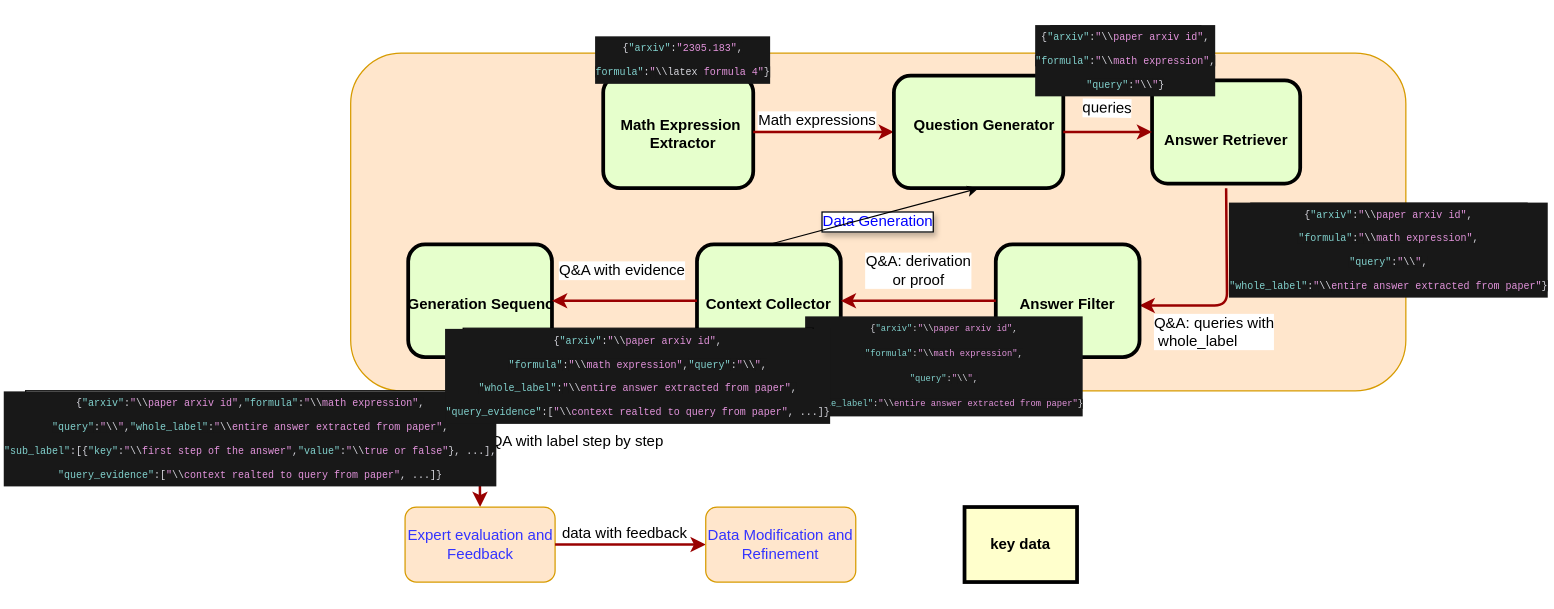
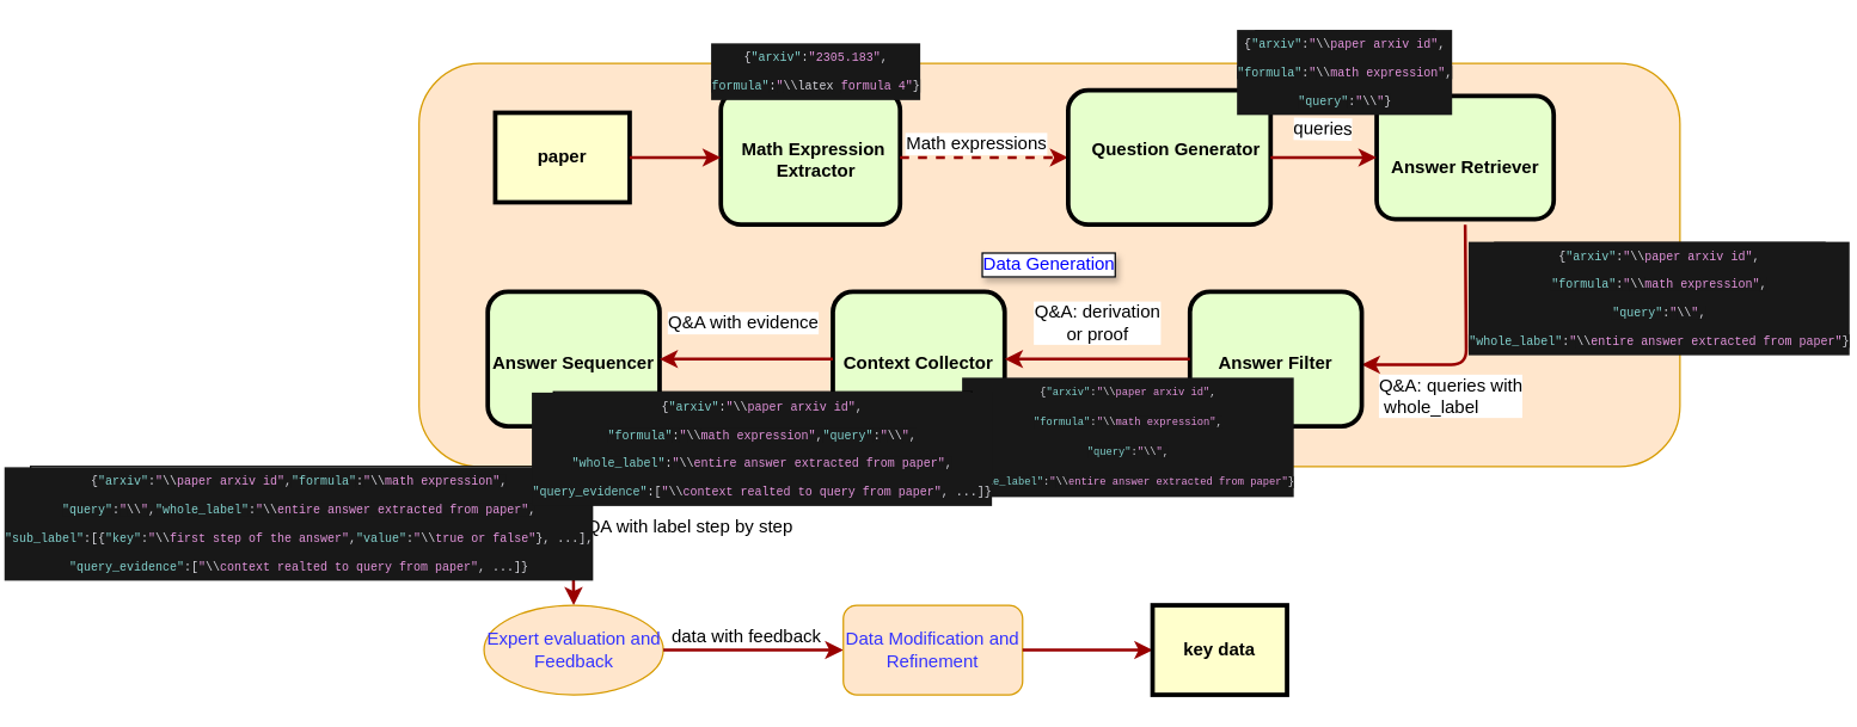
+ <mxCell id="4" value="paper" style="whiteSpace=wrap;align=center;verticalAlign=middle;fontStyle=1;strokeWidth=3;fillColor=#FFFFCC" parent="1" vertex="1"><mxGeometry x="331" y="75" width="90" height="60" as="geometry" /></mxCell>
+ <mxCell id="6" value="" style="edgeStyle=none;noEdgeStyle=1;strokeColor=#990000;strokeWidth=2" parent="1" source="4" target="3" edge="1"><mxGeometry width="100" height="100" relative="1" as="geometry"><mxPoint x="551" y="235" as="sourcePoint" /><mxPoint x="651" y="135" as="targetPoint" /></mxGeometry></mxCell>
- <mxCell id="7" value="" style="elbow=horizontal;strokeColor=#990000;strokeWidth=2;exitX=1;exitY=0.5;exitDx=0;exitDy=0;entryX=0;entryY=0.5;entryDx=0;entryDy=0;" parent="1" source="3" target="9" edge="1"><mxGeometry width="100" height="100" relative="1" as="geometry"><mxPoint x="350.5" y="456" as="sourcePoint" /><mxPoint x="381" y="275" as="targetPoint" /></mxGeometry></mxCell>
+ <mxCell id="7" value="" style="elbow=horizontal;strokeColor=#990000;strokeWidth=2;exitX=1;exitY=0.5;exitDx=0;exitDy=0;entryX=0;entryY=0.5;entryDx=0;entryDy=0;dashed=1;" parent="1" source="3" target="9" edge="1"><mxGeometry width="100" height="100" relative="1" as="geometry"><mxPoint x="350.5" y="456" as="sourcePoint" /><mxPoint x="381" y="275" as="targetPoint" /></mxGeometry></mxCell>
- <mxCell id="27" value="" style="endArrow=classic;html=1;rounded=0;exitX=0.5;exitY=0;exitDx=0;exitDy=0;entryX=0.5;entryY=1;entryDx=0;entryDy=0;" edge="1" parent="1" source="13" target="9"><mxGeometry width="50" height="50" relative="1" as="geometry"><mxPoint x="670" y="232" as="sourcePoint" /><mxPoint x="720" y="182" as="targetPoint" /></mxGeometry></mxCell>
- <mxCell id="14" value="&lt;p style=&quot;margin: 4px 0px 0px; text-align: center;&quot;&gt;&lt;br&gt;&lt;/p&gt;&lt;p style=&quot;margin: 4px 0px 0px; text-align: center;&quot;&gt;&lt;br&gt;&lt;/p&gt;&lt;p style=&quot;margin: 4px 0px 0px; text-align: center;&quot;&gt;Generation Sequencer&lt;/p&gt;" style="verticalAlign=middle;align=center;overflow=fill;fontSize=12;fontFamily=Helvetica;html=1;rounded=1;fontStyle=1;strokeWidth=3;fillColor=#E6FFCC" parent="1" vertex="1"><mxGeometry x="326" y="195" width="115" height="90" as="geometry" /></mxCell>
+ <mxCell id="14" value="&lt;p style=&quot;margin: 4px 0px 0px; text-align: center;&quot;&gt;&lt;br&gt;&lt;/p&gt;&lt;p style=&quot;margin: 4px 0px 0px; text-align: center;&quot;&gt;&lt;br&gt;&lt;/p&gt;&lt;p style=&quot;margin: 4px 0px 0px; text-align: center;&quot;&gt;Answer Sequencer&lt;/p&gt;" style="verticalAlign=middle;align=center;overflow=fill;fontSize=12;fontFamily=Helvetica;html=1;rounded=1;fontStyle=1;strokeWidth=3;fillColor=#E6FFCC" parent="1" vertex="1"><mxGeometry x="326" y="195" width="115" height="90" as="geometry" /></mxCell>
- <mxCell id="21" value="&lt;font style=&quot;color: rgb(51, 51, 255);&quot;&gt;Expert evaluation and Feedback&lt;/font&gt;" style="rounded=1;whiteSpace=wrap;html=1;fillColor=#ffe6cc;strokeColor=#d79b00;" parent="1" vertex="1"><mxGeometry x="323.5" y="405" width="120" height="60" as="geometry" /></mxCell>
+ <mxCell id="21" value="&lt;font style=&quot;color: rgb(51, 51, 255);&quot;&gt;Expert evaluation and Feedback&lt;/font&gt;" style="ellipse;whiteSpace=wrap;html=1;fillColor=#ffe6cc;strokeColor=#d79b00;" parent="1" vertex="1"><mxGeometry x="323.5" y="405" width="120" height="60" as="geometry" /></mxCell>
+ <mxCell id="25" value="" style="edgeStyle=none;noEdgeStyle=1;strokeColor=#990000;strokeWidth=2;exitX=1;exitY=0.5;exitDx=0;exitDy=0;entryX=0;entryY=0.5;entryDx=0;entryDy=0;" parent="1" source="24" target="26" edge="1"><mxGeometry width="100" height="100" relative="1" as="geometry"><mxPoint x="701" y="434.5" as="sourcePoint" /><mxPoint x="821" y="434.5" as="targetPoint" /></mxGeometry></mxCell>
